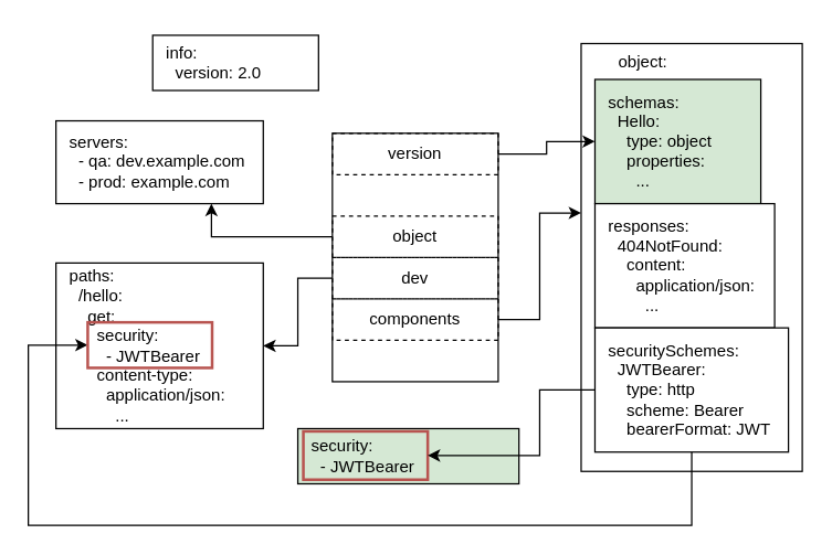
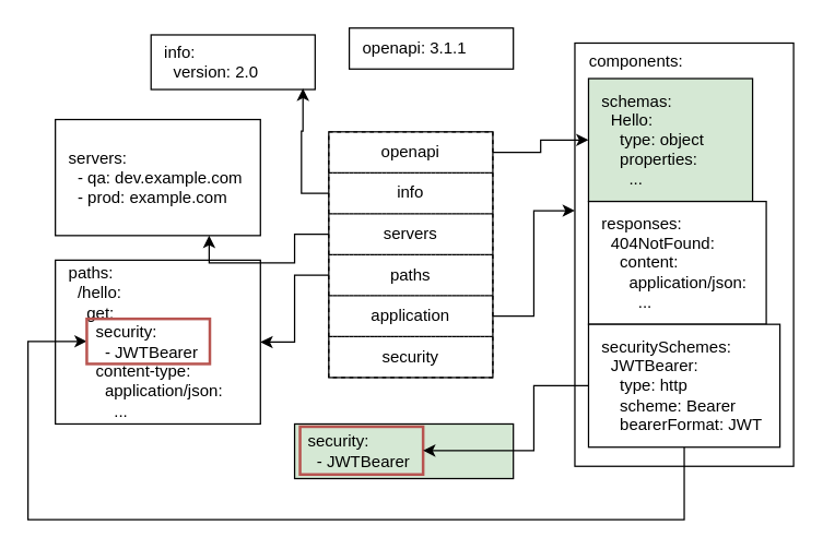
+ <mxCell id="2" value="openapi: 3.1.1" style="rounded=0;whiteSpace=wrap;html=1;align=left;spacing=10;" vertex="1" parent="1"><mxGeometry x="255" y="20" width="120" height="30" as="geometry" /></mxCell>
- <mxCell id="11" value="object:" style="text;html=1;align=center;verticalAlign=middle;whiteSpace=wrap;rounded=0;" vertex="1" parent="1"><mxGeometry x="420" y="30" width="90" height="30" as="geometry" /></mxCell>
+ <mxCell id="11" value="components:" style="text;html=1;align=center;verticalAlign=middle;whiteSpace=wrap;rounded=0;" vertex="1" parent="1"><mxGeometry x="420" y="30" width="90" height="30" as="geometry" /></mxCell>
- <mxCell id="15" value="version" style="text;html=1;align=center;verticalAlign=middle;whiteSpace=wrap;rounded=0;strokeColor=default;dashed=1;" vertex="1" parent="1"><mxGeometry x="240" y="96" width="120" height="30" as="geometry" /></mxCell>
+ <mxCell id="15" value="openapi" style="text;html=1;align=center;verticalAlign=middle;whiteSpace=wrap;rounded=0;strokeColor=default;dashed=1;" vertex="1" parent="1"><mxGeometry x="240" y="96" width="120" height="30" as="geometry" /></mxCell>
+ <mxCell id="23" style="edgeStyle=orthogonalEdgeStyle;rounded=0;orthogonalLoop=1;jettySize=auto;html=1;entryX=0.926;entryY=0.982;entryDx=0;entryDy=0;entryPerimeter=0;" edge="1" parent="1" source="16" target="3"><mxGeometry relative="1" as="geometry" /></mxCell>
- <mxCell id="4" value="servers:&lt;div&gt;&amp;nbsp; - qa: dev.example.com&lt;/div&gt;&lt;div&gt;&amp;nbsp; - prod: example.com&lt;/div&gt;" style="rounded=0;whiteSpace=wrap;html=1;align=left;spacing=10;" vertex="1" parent="1"><mxGeometry x="40" y="87" width="150" height="60" as="geometry" /></mxCell>
+ <mxCell id="4" value="servers:&lt;div&gt;&amp;nbsp; - qa: dev.example.com&lt;/div&gt;&lt;div&gt;&amp;nbsp; - prod: example.com&lt;/div&gt;" style="rounded=0;whiteSpace=wrap;html=1;align=left;spacing=10;" vertex="1" parent="1"><mxGeometry x="40" y="87" width="150" height="85" as="geometry" /></mxCell>
+ <mxCell id="16" value="info" style="text;html=1;align=center;verticalAlign=middle;whiteSpace=wrap;rounded=0;strokeColor=default;dashed=1;" vertex="1" parent="1"><mxGeometry x="240" y="126" width="120" height="30" as="geometry" /></mxCell>
- <mxCell id="18" value="object" style="text;html=1;align=center;verticalAlign=middle;whiteSpace=wrap;rounded=0;strokeColor=default;dashed=1;" vertex="1" parent="1"><mxGeometry x="240" y="156" width="120" height="30" as="geometry" /></mxCell>
+ <mxCell id="18" value="servers" style="text;html=1;align=center;verticalAlign=middle;whiteSpace=wrap;rounded=0;strokeColor=default;dashed=1;" vertex="1" parent="1"><mxGeometry x="240" y="156" width="120" height="30" as="geometry" /></mxCell>
- <mxCell id="20" value="dev" style="text;html=1;align=center;verticalAlign=middle;whiteSpace=wrap;rounded=0;strokeColor=default;dashed=1;" vertex="1" parent="1"><mxGeometry x="240" y="186" width="120" height="30" as="geometry" /></mxCell>
+ <mxCell id="20" value="paths" style="text;html=1;align=center;verticalAlign=middle;whiteSpace=wrap;rounded=0;strokeColor=default;dashed=1;" vertex="1" parent="1"><mxGeometry x="240" y="186" width="120" height="30" as="geometry" /></mxCell>
- <mxCell id="21" value="components" style="text;html=1;align=center;verticalAlign=middle;whiteSpace=wrap;rounded=0;strokeColor=default;dashed=1;" vertex="1" parent="1"><mxGeometry x="240" y="216" width="120" height="30" as="geometry" /></mxCell>
+ <mxCell id="21" value="application" style="text;html=1;align=center;verticalAlign=middle;whiteSpace=wrap;rounded=0;strokeColor=default;dashed=1;" vertex="1" parent="1"><mxGeometry x="240" y="216" width="120" height="30" as="geometry" /></mxCell>
+ <mxCell id="22" value="security" style="text;html=1;align=center;verticalAlign=middle;whiteSpace=wrap;rounded=0;strokeColor=default;dashed=1;" vertex="1" parent="1"><mxGeometry x="240" y="246" width="120" height="30" as="geometry" /></mxCell>
